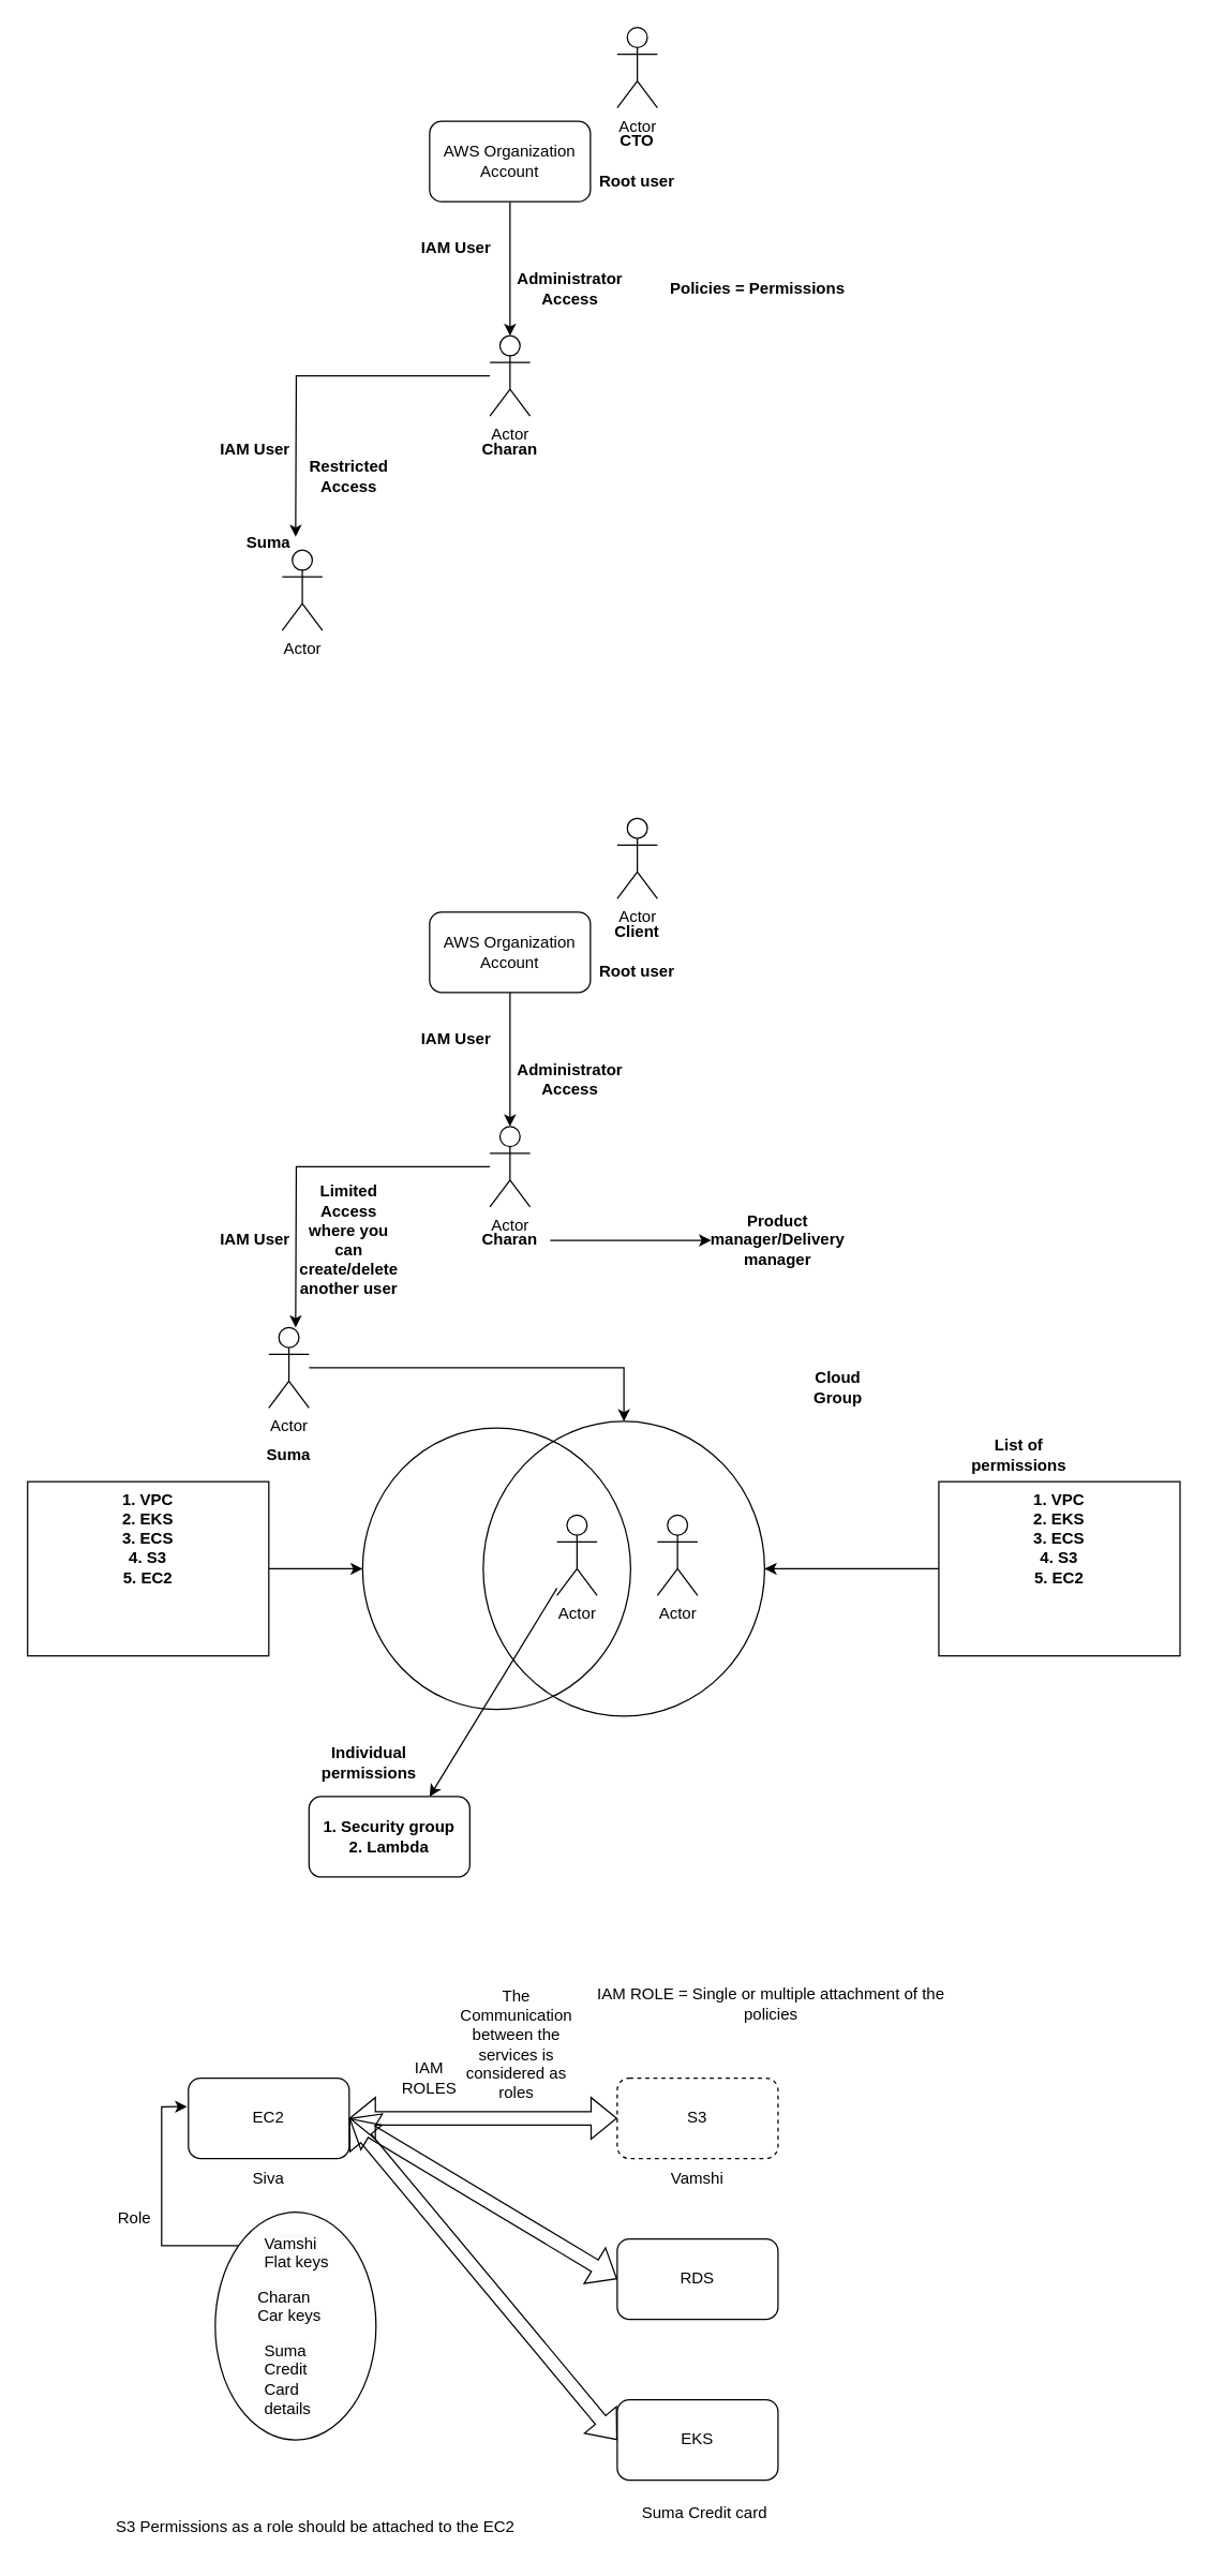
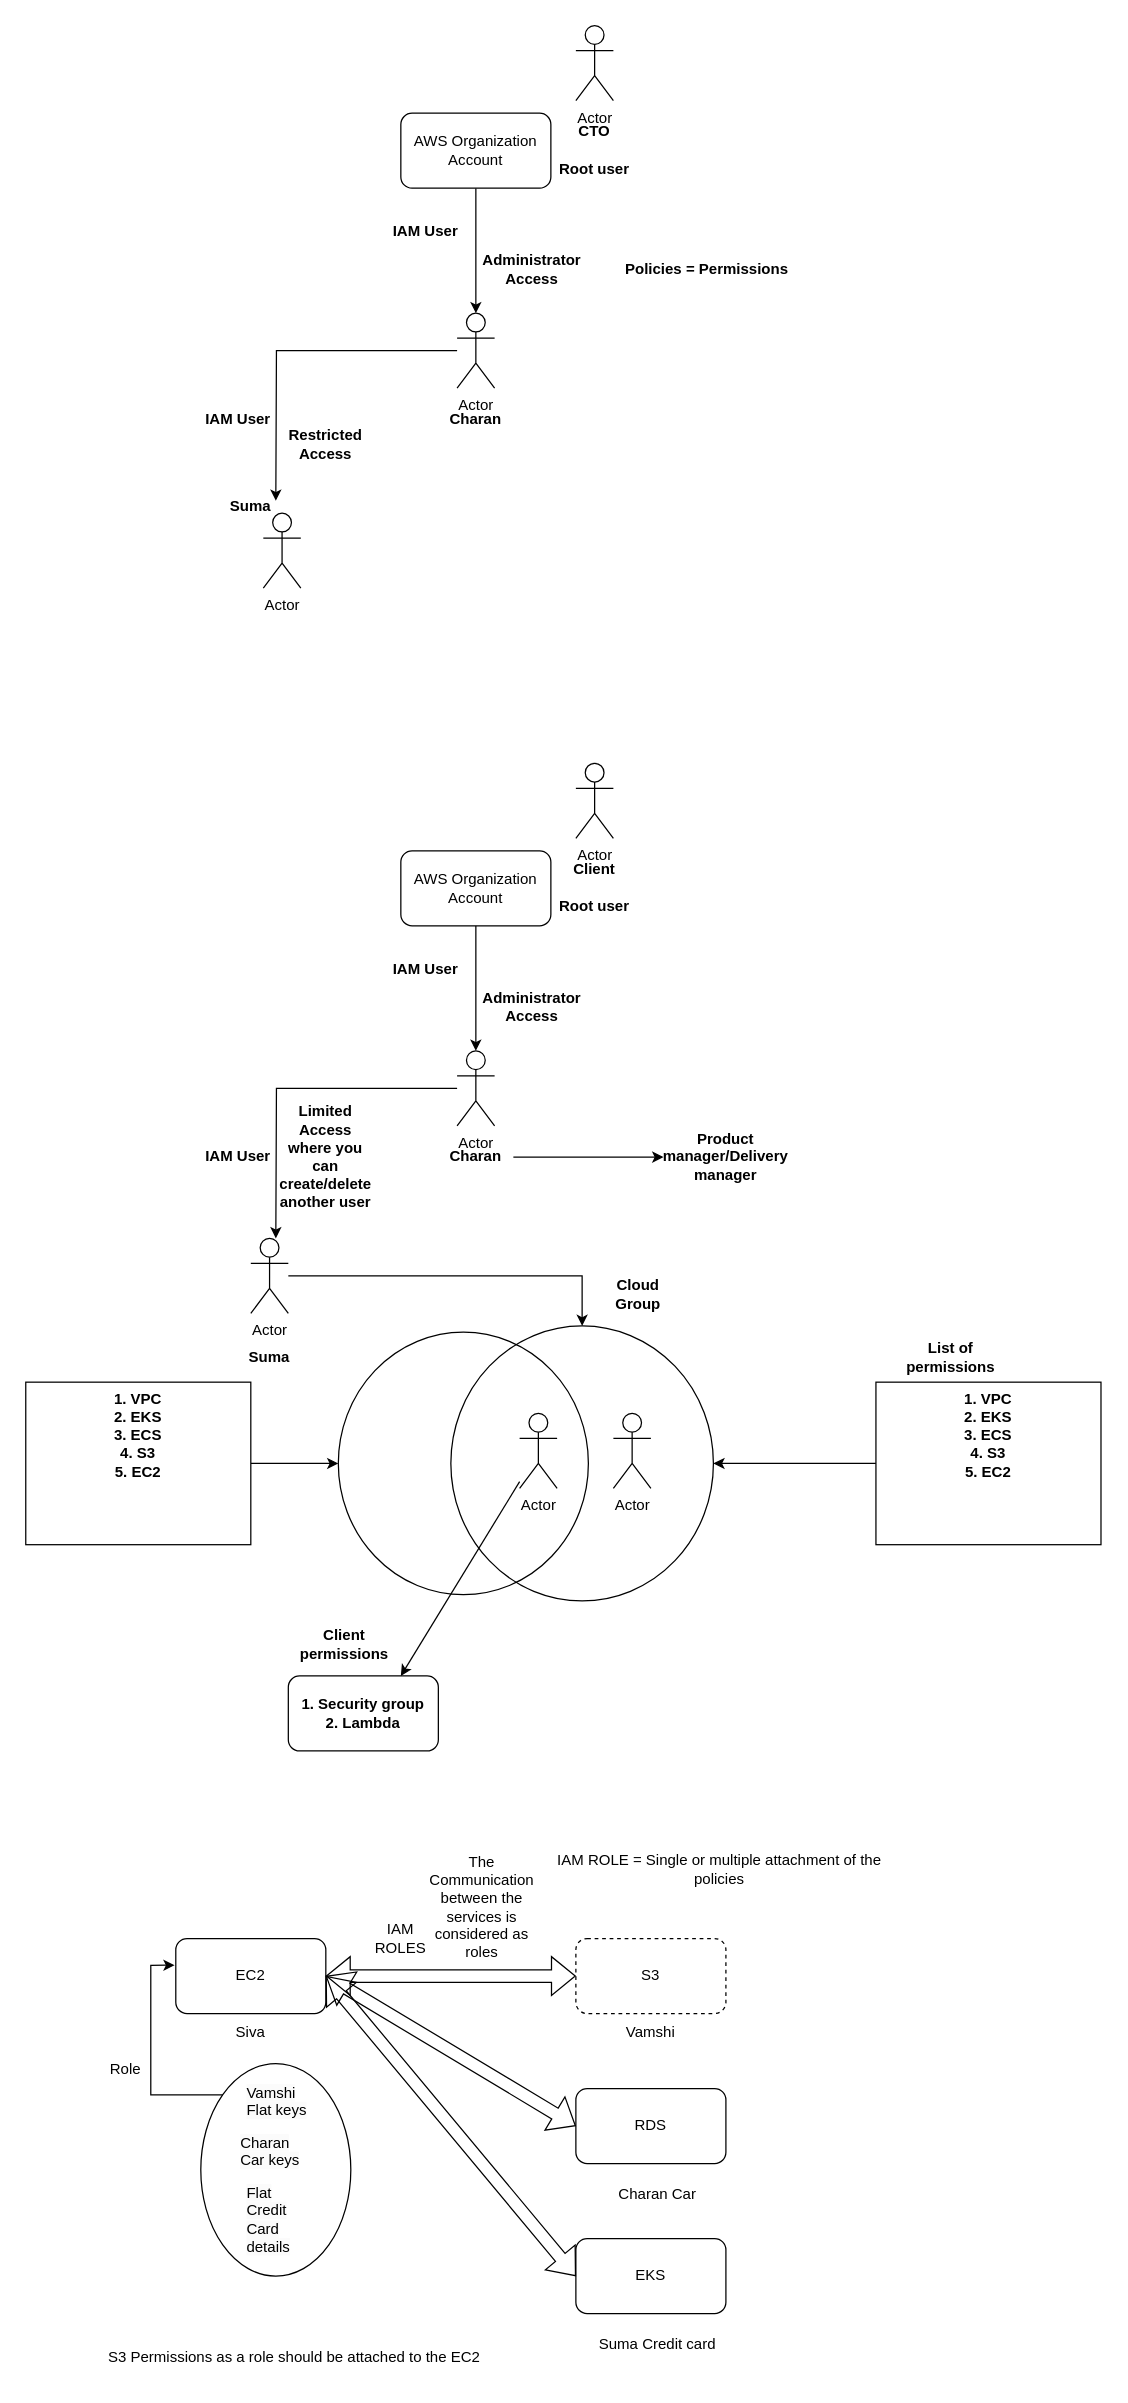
- <mxCell id="35" value="&lt;b&gt;Cloud Group&lt;/b&gt;" style="text;html=1;align=center;verticalAlign=middle;whiteSpace=wrap;rounded=0;" vertex="1" parent="1"><mxGeometry x="595" y="1020" width="60" height="30" as="geometry" /></mxCell>
+ <mxCell id="35" value="&lt;b&gt;Cloud Group&lt;/b&gt;" style="text;html=1;align=center;verticalAlign=middle;whiteSpace=wrap;rounded=0;" vertex="1" parent="1"><mxGeometry x="480" y="1020" width="60" height="30" as="geometry" /></mxCell>
- <mxCell id="43" value="&lt;b&gt;Individual permissions&lt;/b&gt;" style="text;html=1;align=center;verticalAlign=middle;whiteSpace=wrap;rounded=0;" vertex="1" parent="1"><mxGeometry x="245" y="1300" width="60" height="30" as="geometry" /></mxCell>
+ <mxCell id="43" value="&lt;b&gt;Client permissions&lt;/b&gt;" style="text;html=1;align=center;verticalAlign=middle;whiteSpace=wrap;rounded=0;" vertex="1" parent="1"><mxGeometry x="245" y="1300" width="60" height="30" as="geometry" /></mxCell>
+ <mxCell id="62" value="Charan Car" style="text;html=1;align=center;verticalAlign=middle;resizable=0;points=[];autosize=1;strokeColor=none;fillColor=none;" vertex="1" parent="1"><mxGeometry x="480" y="1740" width="90" height="30" as="geometry" /></mxCell>
- <mxCell id="67" value="&lt;span style=&quot;color: rgb(0, 0, 0); font-family: Helvetica; font-size: 12px; font-style: normal; font-variant-ligatures: normal; font-variant-caps: normal; font-weight: 400; letter-spacing: normal; orphans: 2; text-align: center; text-indent: 0px; text-transform: none; widows: 2; word-spacing: 0px; -webkit-text-stroke-width: 0px; white-space: normal; background-color: rgb(251, 251, 251); text-decoration-thickness: initial; text-decoration-style: initial; text-decoration-color: initial; display: inline !important; float: none;&quot;&gt;Suma Credit Card details&lt;/span&gt;" style="text;whiteSpace=wrap;html=1;" vertex="1" parent="1"><mxGeometry x="195" y="1740" width="50" height="40" as="geometry" /></mxCell>
+ <mxCell id="67" value="&lt;span style=&quot;color: rgb(0, 0, 0); font-family: Helvetica; font-size: 12px; font-style: normal; font-variant-ligatures: normal; font-variant-caps: normal; font-weight: 400; letter-spacing: normal; orphans: 2; text-align: center; text-indent: 0px; text-transform: none; widows: 2; word-spacing: 0px; -webkit-text-stroke-width: 0px; white-space: normal; background-color: rgb(251, 251, 251); text-decoration-thickness: initial; text-decoration-style: initial; text-decoration-color: initial; display: inline !important; float: none;&quot;&gt;Flat Credit Card details&lt;/span&gt;" style="text;whiteSpace=wrap;html=1;" vertex="1" parent="1"><mxGeometry x="195" y="1740" width="50" height="40" as="geometry" /></mxCell>
